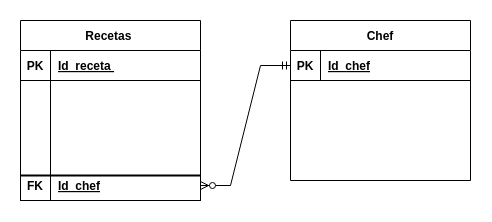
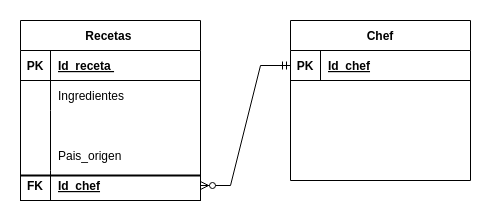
+ <mxCell id="8" value="Ingredientes " style="shape=partialRectangle;connectable=0;fillColor=none;top=0;left=0;bottom=0;right=0;align=left;spacingLeft=6;overflow=hidden;" parent="6" vertex="1"><mxGeometry x="30" width="150" height="30" as="geometry"><mxRectangle width="150" height="30" as="alternateBounds" /></mxGeometry></mxCell>
+ <mxCell id="13" value="Pais_origen " style="shape=partialRectangle;connectable=0;fillColor=none;top=0;left=0;bottom=0;right=0;align=left;spacingLeft=6;overflow=hidden;" parent="11" vertex="1"><mxGeometry x="30" width="150" height="30" as="geometry"><mxRectangle width="150" height="30" as="alternateBounds" /></mxGeometry></mxCell>
